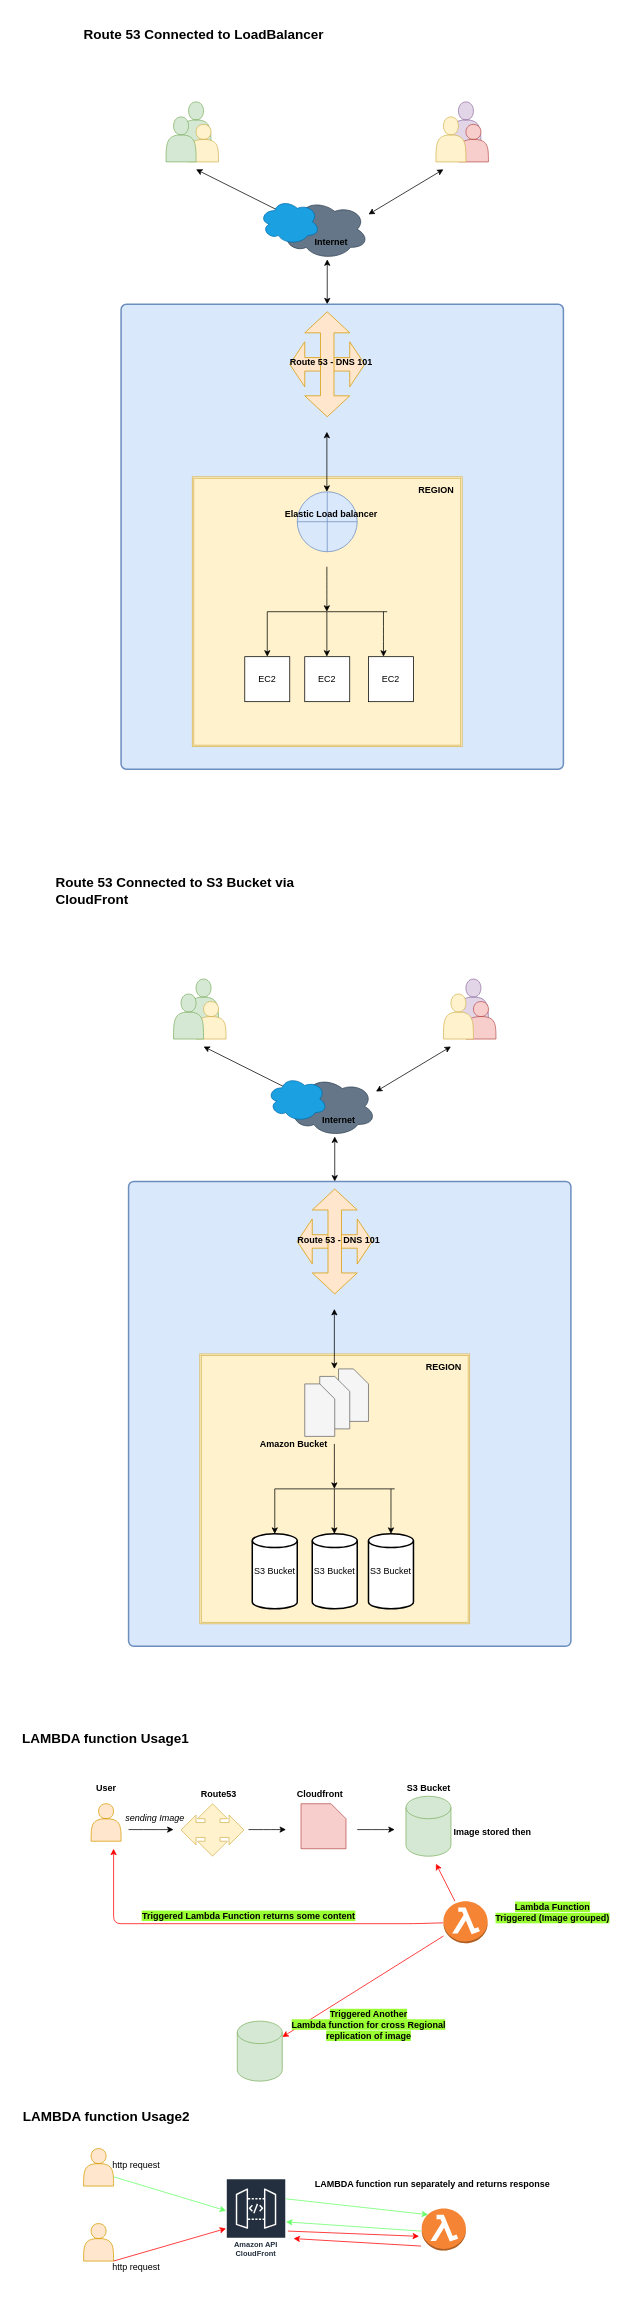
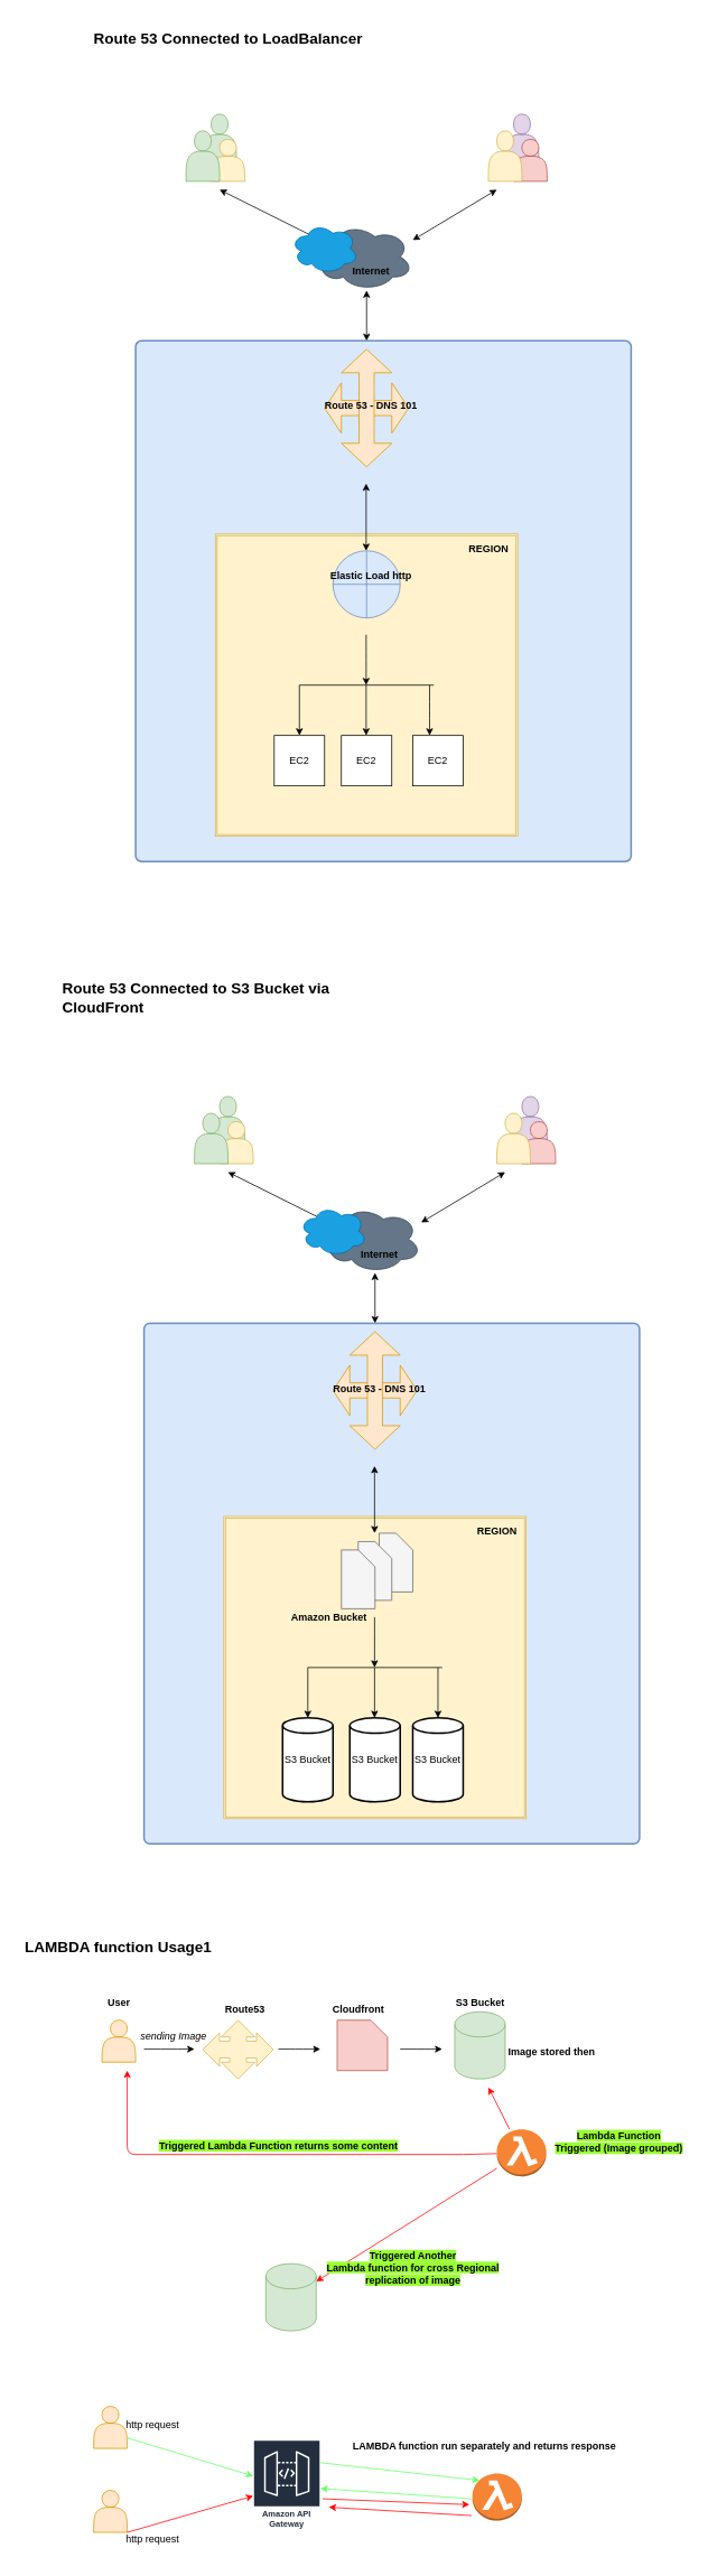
- <mxCell id="21" value="&lt;b&gt;Elastic Load balancer&lt;/b&gt;" style="text;html=1;align=center;verticalAlign=middle;resizable=0;points=[];autosize=1;" vertex="1" parent="1"><mxGeometry x="371" y="675" width="140" height="20" as="geometry" /></mxCell>
+ <mxCell id="21" value="&lt;b&gt;Elastic Load http&lt;/b&gt;" style="text;html=1;align=center;verticalAlign=middle;resizable=0;points=[];autosize=1;" vertex="1" parent="1"><mxGeometry x="371" y="675" width="140" height="20" as="geometry" /></mxCell>
- <mxCell id="86" value="&lt;div&gt;&lt;h2&gt;&lt;b&gt;LAMBDA function Usage2&lt;/b&gt;&lt;/h2&gt;&lt;/div&gt;&lt;div&gt;&lt;b&gt;&lt;br&gt;&lt;/b&gt;&lt;/div&gt;" style="text;html=1;align=center;verticalAlign=middle;resizable=0;points=[];autosize=1;" vertex="1" parent="1"><mxGeometry x="21" y="2800" width="240" height="60" as="geometry" /></mxCell>
- <mxCell id="89" value="Amazon API CloudFront" style="outlineConnect=0;fontColor=#232F3E;gradientColor=none;strokeColor=#ffffff;fillColor=#232F3E;dashed=0;verticalLabelPosition=middle;verticalAlign=bottom;align=center;html=1;whiteSpace=wrap;fontSize=10;fontStyle=1;spacing=3;shape=mxgraph.aws4.productIcon;prIcon=mxgraph.aws4.api_gateway;" vertex="1" parent="1"><mxGeometry x="301" y="2905" width="80" height="110" as="geometry" /></mxCell>
+ <mxCell id="89" value="Amazon API Gateway" style="outlineConnect=0;fontColor=#232F3E;gradientColor=none;strokeColor=#ffffff;fillColor=#232F3E;dashed=0;verticalLabelPosition=middle;verticalAlign=bottom;align=center;html=1;whiteSpace=wrap;fontSize=10;fontStyle=1;spacing=3;shape=mxgraph.aws4.productIcon;prIcon=mxgraph.aws4.api_gateway;" vertex="1" parent="1"><mxGeometry x="301" y="2905" width="80" height="110" as="geometry" /></mxCell>
